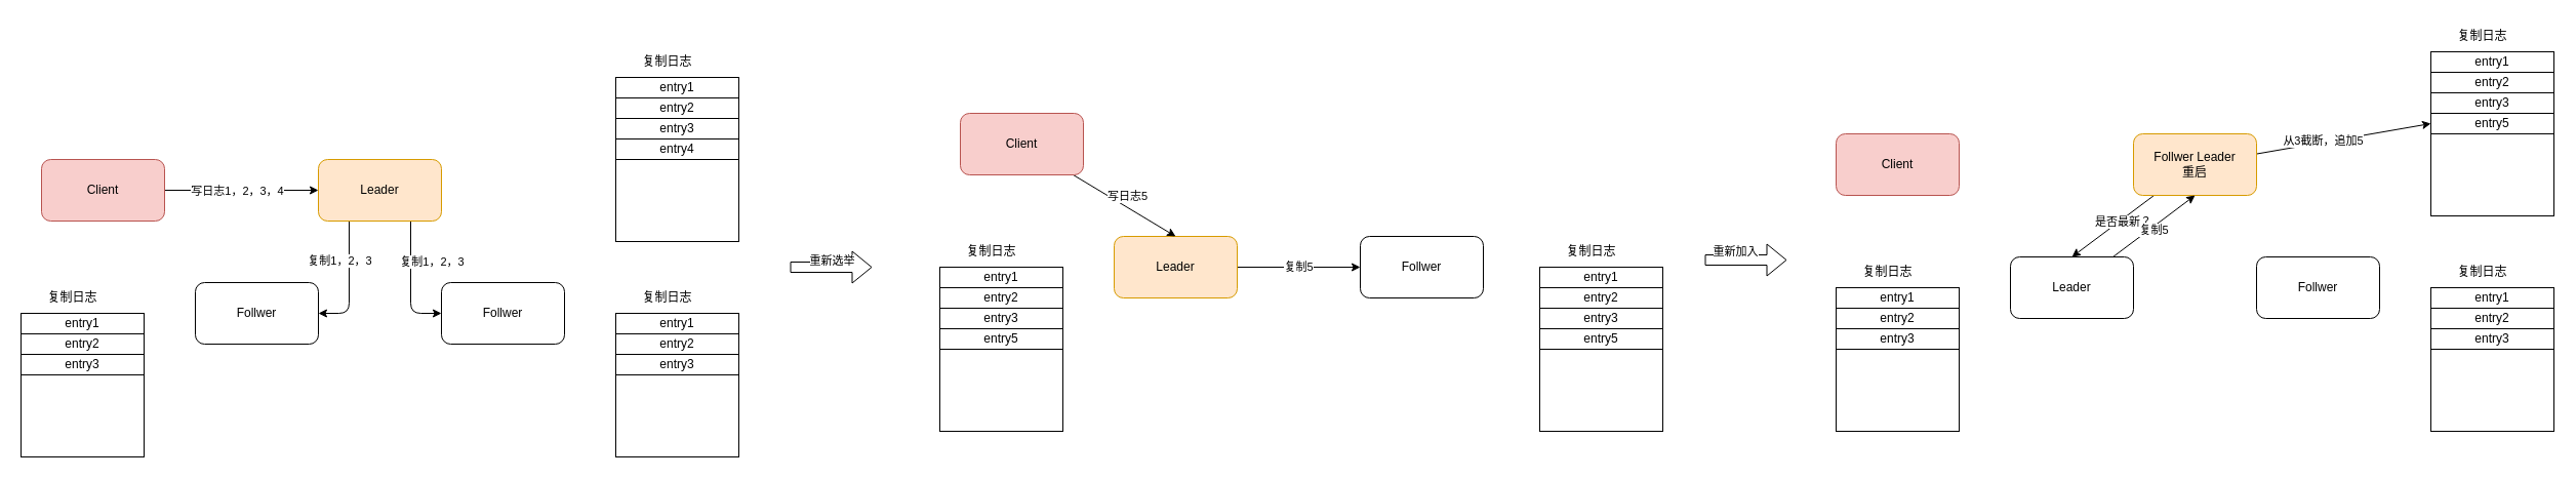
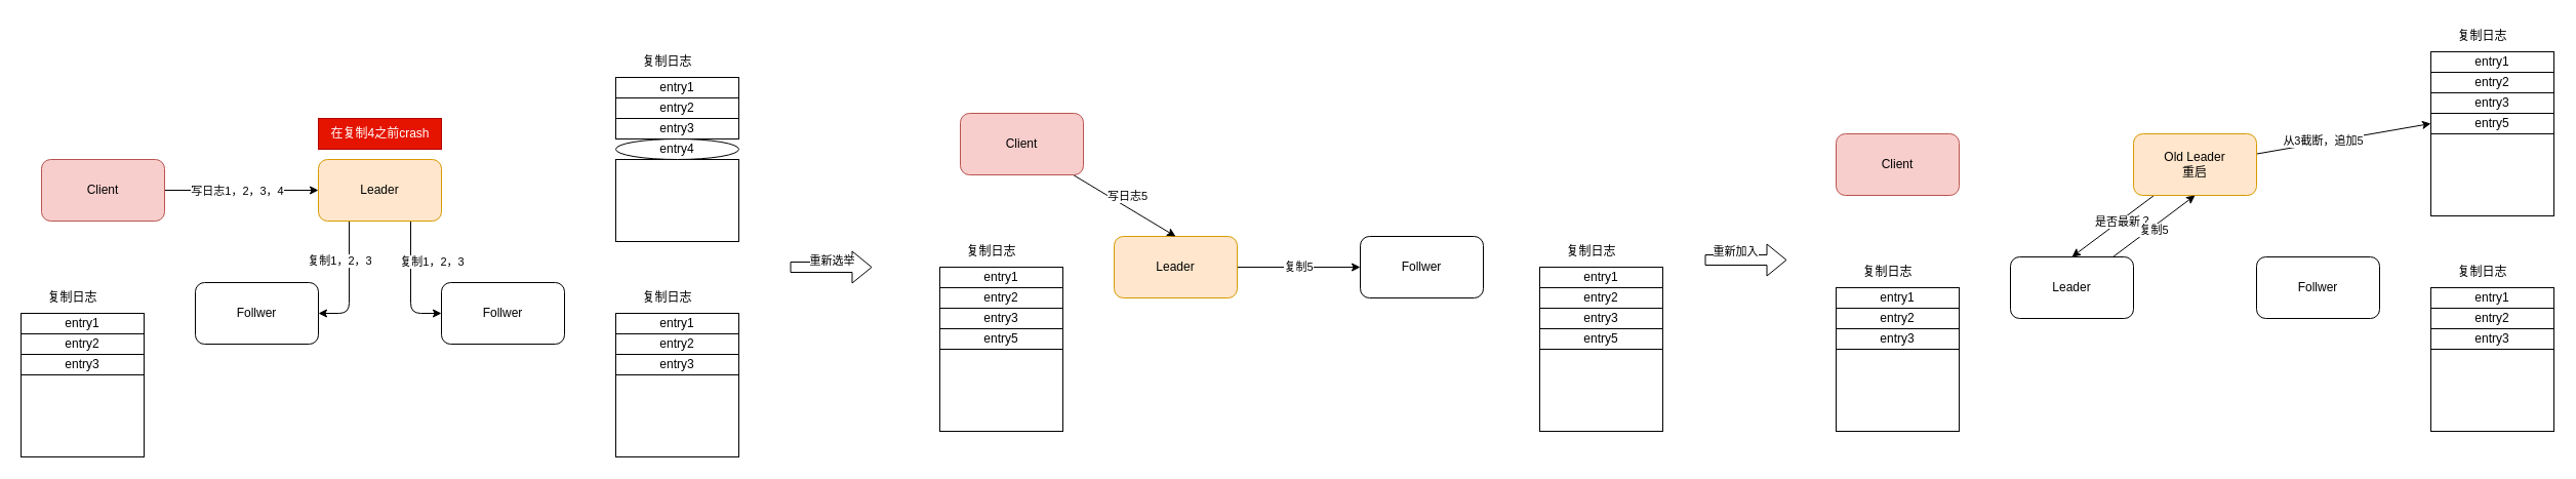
+ <mxCell id="28" value="在复制4之前crash" style="text;html=1;align=center;verticalAlign=middle;resizable=0;points=[];autosize=1;strokeColor=#B20000;fillColor=#e51400;fontColor=#ffffff;" vertex="1" parent="1"><mxGeometry x="310" y="115" width="120" height="30" as="geometry" /></mxCell>
- <mxCell id="24" value="entry4" style="rounded=0;whiteSpace=wrap;html=1;" vertex="1" parent="1"><mxGeometry x="600" y="135" width="120" height="20" as="geometry" /></mxCell>
+ <mxCell id="24" value="entry4" style="ellipse;whiteSpace=wrap;html=1;" vertex="1" parent="1"><mxGeometry x="600" y="135" width="120" height="20" as="geometry" /></mxCell>
- <mxCell id="56" value="Follwer Leader&lt;br&gt;重启" style="rounded=1;whiteSpace=wrap;html=1;fillColor=#ffe6cc;strokeColor=#d79b00;" vertex="1" parent="1"><mxGeometry x="2080" y="130" width="120" height="60" as="geometry" /></mxCell>
+ <mxCell id="56" value="Old Leader&lt;br&gt;重启" style="rounded=1;whiteSpace=wrap;html=1;fillColor=#ffe6cc;strokeColor=#d79b00;" vertex="1" parent="1"><mxGeometry x="2080" y="130" width="120" height="60" as="geometry" /></mxCell>
